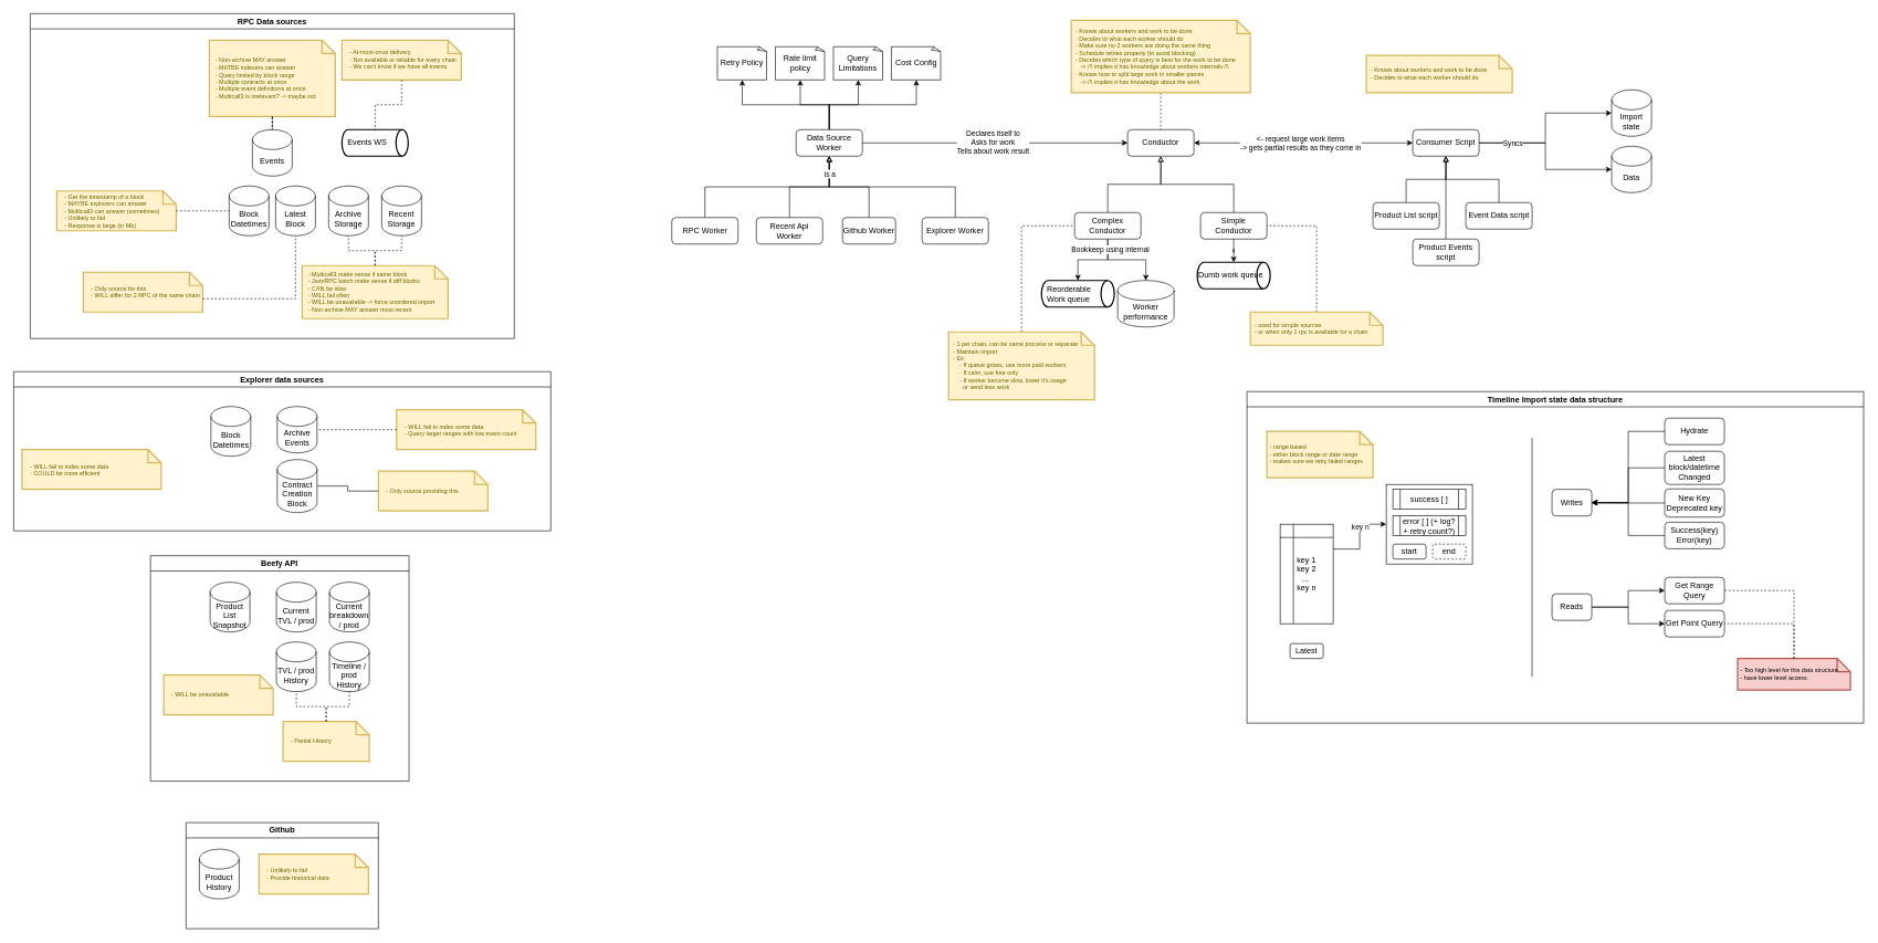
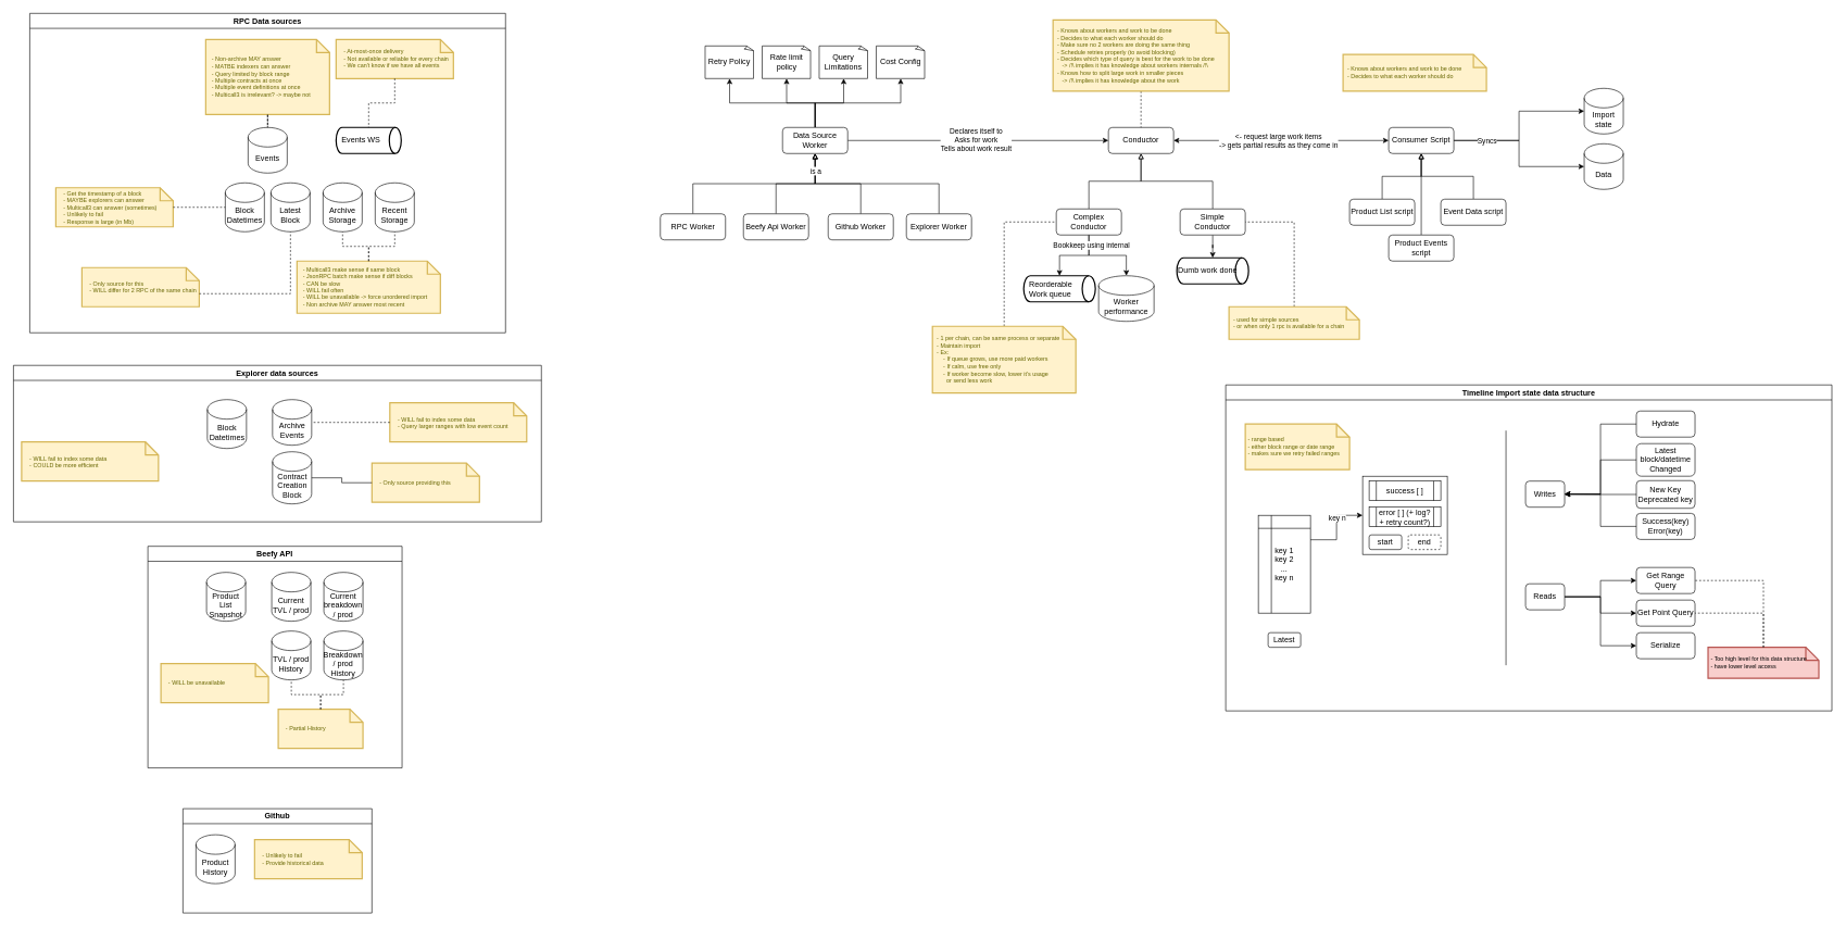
- <mxCell id="30" value="Recent Api Worker" style="rounded=1;whiteSpace=wrap;html=1;" vertex="1" parent="1"><mxGeometry x="1140" y="327.5" width="100" height="40" as="geometry" /></mxCell>
+ <mxCell id="30" value="Beefy Api Worker" style="rounded=1;whiteSpace=wrap;html=1;" vertex="1" parent="1"><mxGeometry x="1140" y="327.5" width="100" height="40" as="geometry" /></mxCell>
- <mxCell id="32" value="Github Worker" style="rounded=1;whiteSpace=wrap;html=1;" vertex="1" parent="1"><mxGeometry x="1270" y="327.5" width="80" height="40" as="geometry" /></mxCell>
+ <mxCell id="32" value="Github Worker" style="rounded=1;whiteSpace=wrap;html=1;" vertex="1" parent="1"><mxGeometry x="1270" y="327.5" width="100" height="40" as="geometry" /></mxCell>
- <mxCell id="55" value="Dumb work queue" style="strokeWidth=2;html=1;shape=mxgraph.flowchart.direct_data;whiteSpace=wrap;align=left;" vertex="1" parent="1"><mxGeometry x="1805" y="395" width="110" height="40" as="geometry" /></mxCell>
+ <mxCell id="55" value="Dumb work done" style="strokeWidth=2;html=1;shape=mxgraph.flowchart.direct_data;whiteSpace=wrap;align=left;" vertex="1" parent="1"><mxGeometry x="1805" y="395" width="110" height="40" as="geometry" /></mxCell>
+ <mxCell id="93" style="edgeStyle=orthogonalEdgeStyle;rounded=0;orthogonalLoop=1;jettySize=auto;html=1;exitX=1;exitY=0.5;exitDx=0;exitDy=0;entryX=0;entryY=0.5;entryDx=0;entryDy=0;" edge="1" parent="73" source="94" target="105"><mxGeometry relative="1" as="geometry" /></mxCell>
+ <mxCell id="105" value="Serialize" style="rounded=1;whiteSpace=wrap;html=1;" vertex="1" parent="73"><mxGeometry x="630" y="380" width="90" height="40" as="geometry" /></mxCell>
- <mxCell id="123" value="Timeline / prod History" style="shape=cylinder3;whiteSpace=wrap;html=1;boundedLbl=1;backgroundOutline=1;size=15;" vertex="1" parent="117"><mxGeometry x="270" y="130" width="60" height="75" as="geometry" /></mxCell>
+ <mxCell id="123" value="Breakdown / prod History" style="shape=cylinder3;whiteSpace=wrap;html=1;boundedLbl=1;backgroundOutline=1;size=15;" vertex="1" parent="117"><mxGeometry x="270" y="130" width="60" height="75" as="geometry" /></mxCell>
